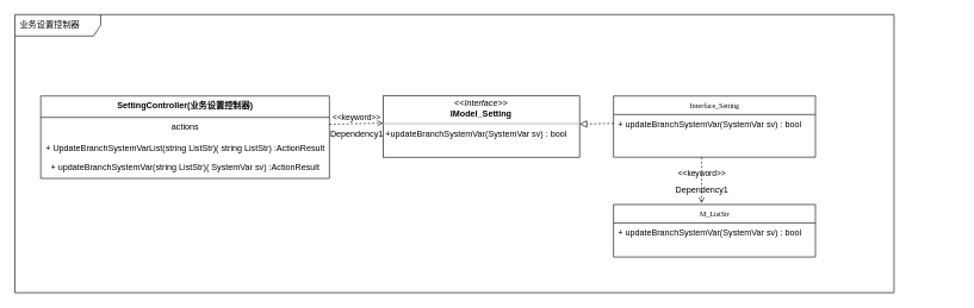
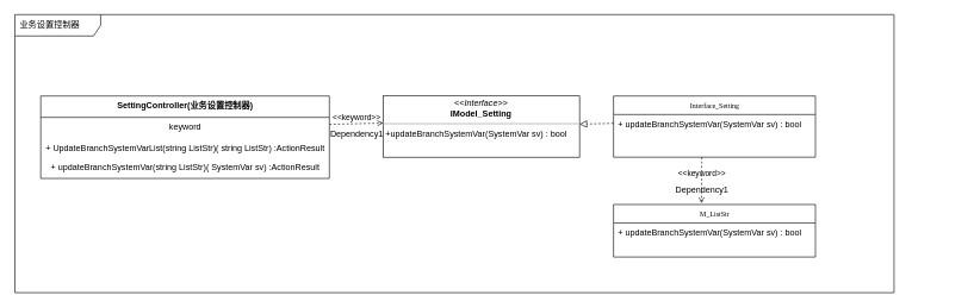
- <mxCell id="5" value="actions" style="html=1;strokeColor=none;fillColor=none;align=center;verticalAlign=middle;spacingLeft=4;spacingRight=4;rotatable=0;points=[[0,0.5],[1,0.5]];resizeWidth=1;" vertex="1" parent="4"><mxGeometry y="30" width="403.84" height="28.537" as="geometry" /></mxCell>
+ <mxCell id="5" value="keyword" style="html=1;strokeColor=none;fillColor=none;align=center;verticalAlign=middle;spacingLeft=4;spacingRight=4;rotatable=0;points=[[0,0.5],[1,0.5]];resizeWidth=1;" vertex="1" parent="4"><mxGeometry y="30" width="403.84" height="28.537" as="geometry" /></mxCell>
